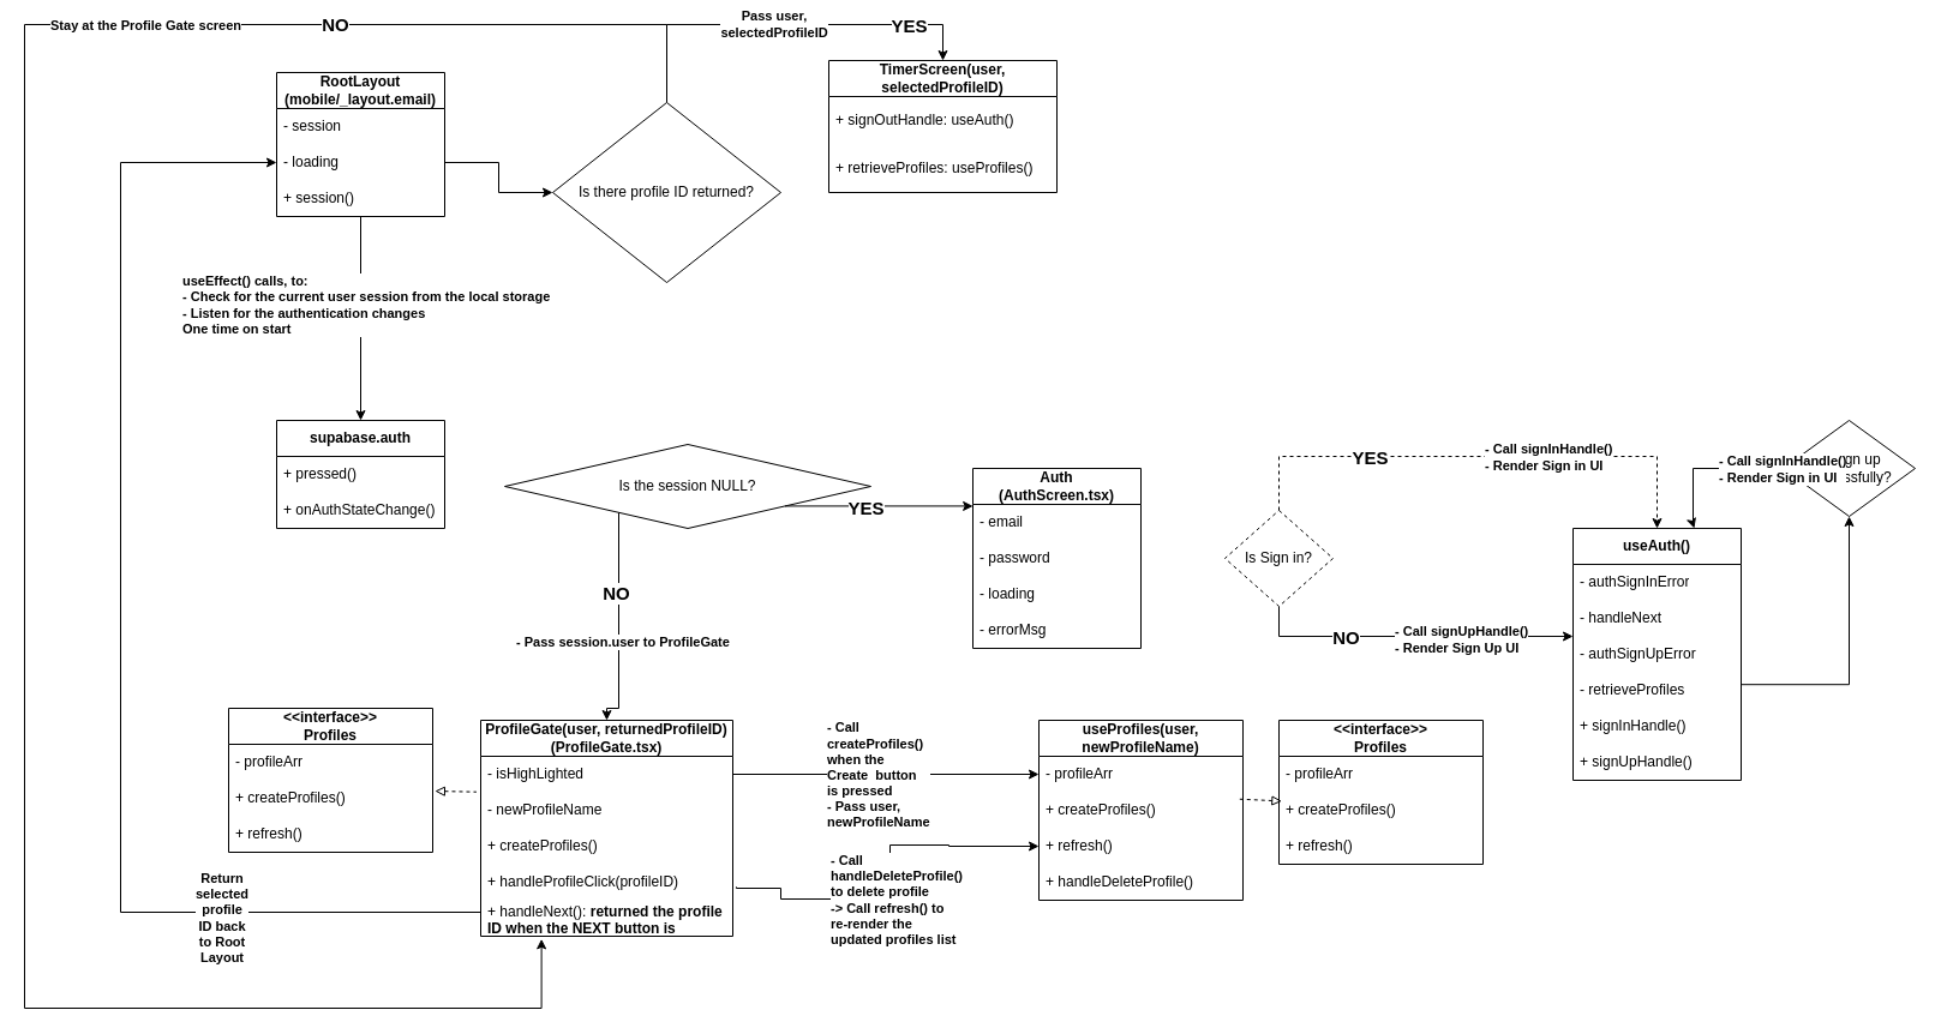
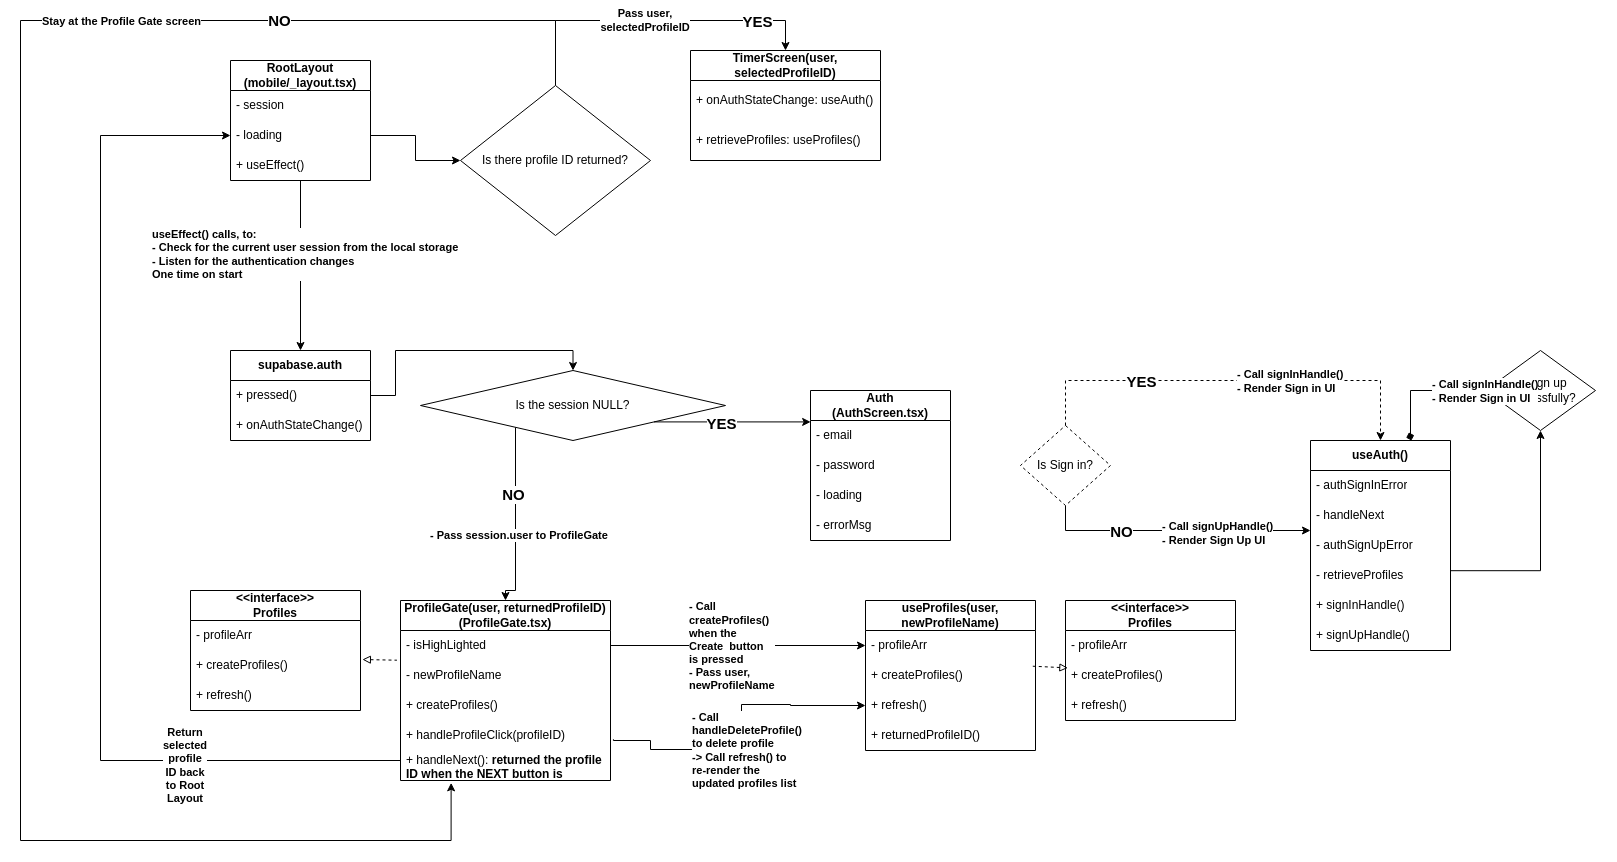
- <mxCell id="4" value="RootLayout&lt;div&gt;(mobile/_layout.email)&lt;/div&gt;" style="swimlane;fontStyle=1;childLayout=stackLayout;horizontal=1;startSize=30;horizontalStack=0;resizeParent=1;resizeParentMax=0;resizeLast=0;collapsible=1;marginBottom=0;whiteSpace=wrap;html=1;" parent="1" vertex="1"><mxGeometry x="230" y="60" width="140" height="120" as="geometry" /></mxCell>
+ <mxCell id="4" value="RootLayout&lt;div&gt;(mobile/_layout.tsx)&lt;/div&gt;" style="swimlane;fontStyle=1;childLayout=stackLayout;horizontal=1;startSize=30;horizontalStack=0;resizeParent=1;resizeParentMax=0;resizeLast=0;collapsible=1;marginBottom=0;whiteSpace=wrap;html=1;" parent="1" vertex="1"><mxGeometry x="230" y="60" width="140" height="120" as="geometry" /></mxCell>
- <mxCell id="77" value="+ signOutHandle: useAuth()" style="text;strokeColor=none;fillColor=none;align=left;verticalAlign=middle;spacingLeft=4;spacingRight=4;overflow=hidden;points=[[0,0.5],[1,0.5]];portConstraint=eastwest;rotatable=0;whiteSpace=wrap;html=1;" parent="76" vertex="1"><mxGeometry y="30" width="190" height="40" as="geometry" /></mxCell>
+ <mxCell id="77" value="+ onAuthStateChange: useAuth()" style="text;strokeColor=none;fillColor=none;align=left;verticalAlign=middle;spacingLeft=4;spacingRight=4;overflow=hidden;points=[[0,0.5],[1,0.5]];portConstraint=eastwest;rotatable=0;whiteSpace=wrap;html=1;" parent="76" vertex="1"><mxGeometry y="30" width="190" height="40" as="geometry" /></mxCell>
- <mxCell id="7" value="+ session()" style="text;strokeColor=none;fillColor=none;align=left;verticalAlign=middle;spacingLeft=4;spacingRight=4;overflow=hidden;points=[[0,0.5],[1,0.5]];portConstraint=eastwest;rotatable=0;whiteSpace=wrap;html=1;" parent="4" vertex="1"><mxGeometry y="90" width="140" height="30" as="geometry" /></mxCell>
+ <mxCell id="7" value="+ useEffect()" style="text;strokeColor=none;fillColor=none;align=left;verticalAlign=middle;spacingLeft=4;spacingRight=4;overflow=hidden;points=[[0,0.5],[1,0.5]];portConstraint=eastwest;rotatable=0;whiteSpace=wrap;html=1;" parent="4" vertex="1"><mxGeometry y="90" width="140" height="30" as="geometry" /></mxCell>
+ <mxCell id="13" style="edgeStyle=orthogonalEdgeStyle;rounded=0;orthogonalLoop=1;jettySize=auto;html=1;entryX=0.5;entryY=0;entryDx=0;entryDy=0;" parent="1" source="14" target="20" edge="1"><mxGeometry relative="1" as="geometry" /></mxCell>
- <mxCell id="52" style="edgeStyle=orthogonalEdgeStyle;rounded=0;orthogonalLoop=1;jettySize=auto;html=1;entryX=0.721;entryY=0;entryDx=0;entryDy=0;entryPerimeter=0;exitX=0;exitY=0.5;exitDx=0;exitDy=0;" parent="1" source="53" target="23" edge="1"><mxGeometry relative="1" as="geometry"><mxPoint x="1520" y="260" as="targetPoint" /><Array as="points"><mxPoint x="1410" y="390" /><mxPoint x="1410" y="437" /><mxPoint x="1411" y="437" /></Array></mxGeometry></mxCell>
+ <mxCell id="52" style="edgeStyle=orthogonalEdgeStyle;rounded=0;orthogonalLoop=1;jettySize=auto;html=1;entryX=0.721;entryY=0;entryDx=0;entryDy=0;entryPerimeter=0;exitX=0;exitY=0.5;exitDx=0;exitDy=0;endArrow=diamond;" parent="1" source="53" target="23" edge="1"><mxGeometry relative="1" as="geometry"><mxPoint x="1520" y="260" as="targetPoint" /><Array as="points"><mxPoint x="1410" y="390" /><mxPoint x="1410" y="437" /><mxPoint x="1411" y="437" /></Array></mxGeometry></mxCell>
- <mxCell id="49" value="+ handleDeleteProfile()" style="text;strokeColor=none;fillColor=none;align=left;verticalAlign=middle;spacingLeft=4;spacingRight=4;overflow=hidden;points=[[0,0.5],[1,0.5]];portConstraint=eastwest;rotatable=0;whiteSpace=wrap;" parent="45" vertex="1"><mxGeometry y="120" width="170" height="30" as="geometry" /></mxCell>
+ <mxCell id="49" value="+ returnedProfileID()" style="text;strokeColor=none;fillColor=none;align=left;verticalAlign=middle;spacingLeft=4;spacingRight=4;overflow=hidden;points=[[0,0.5],[1,0.5]];portConstraint=eastwest;rotatable=0;whiteSpace=wrap;" parent="45" vertex="1"><mxGeometry y="120" width="170" height="30" as="geometry" /></mxCell>
